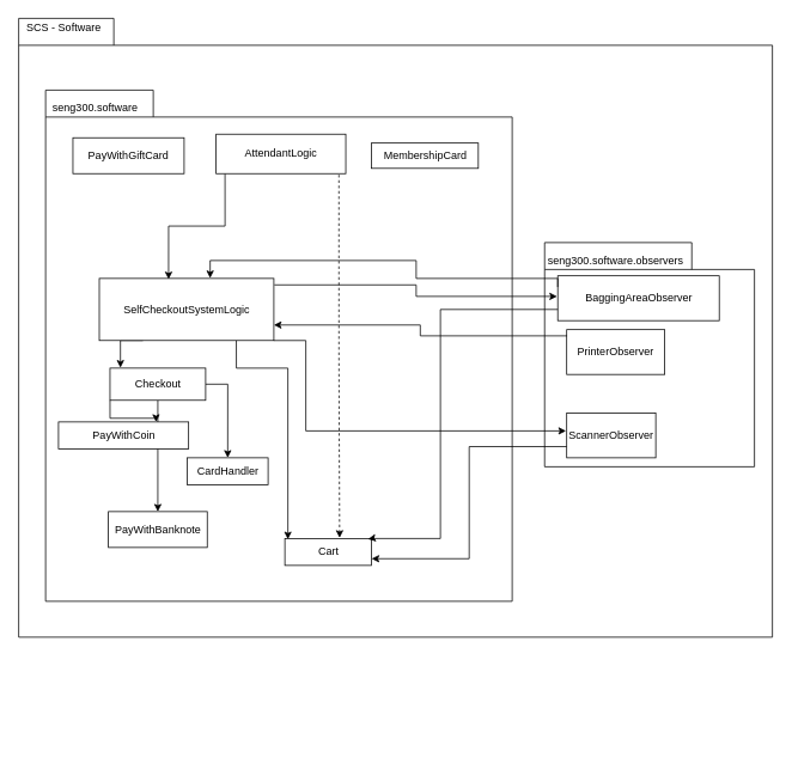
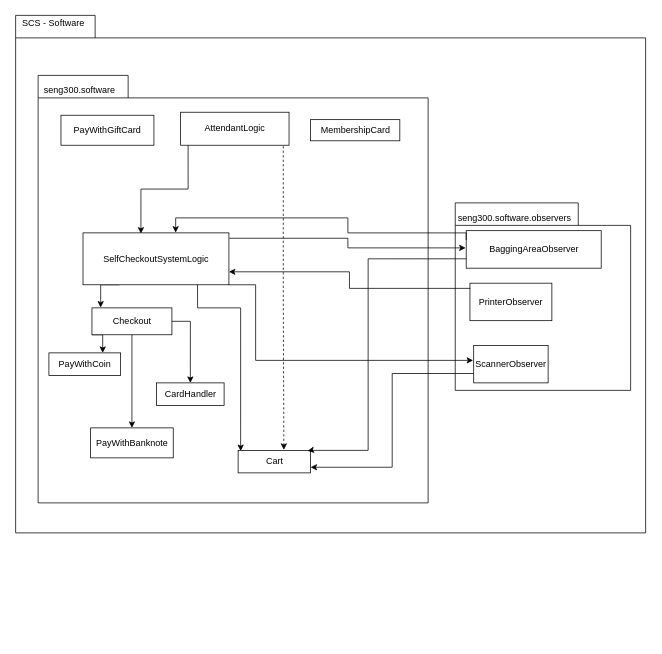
- <mxCell id="27" value="PrinterObserver" style="html=1;" parent="24" vertex="1"><mxGeometry x="30.77" y="97.07" width="109.23" height="50" as="geometry" /></mxCell>
+ <mxCell id="27" value="PrinterObserver" style="html=1;" parent="24" vertex="1"><mxGeometry x="25.77" y="107.07" width="109.23" height="50" as="geometry" /></mxCell>
- <mxCell id="23" value="PayWithCoin" style="html=1;" parent="5" vertex="1"><mxGeometry x="14.39" y="370" width="145" height="30" as="geometry" /></mxCell>
+ <mxCell id="23" value="PayWithCoin" style="html=1;" parent="5" vertex="1"><mxGeometry x="14.39" y="370" width="95.61" height="30" as="geometry" /></mxCell>
